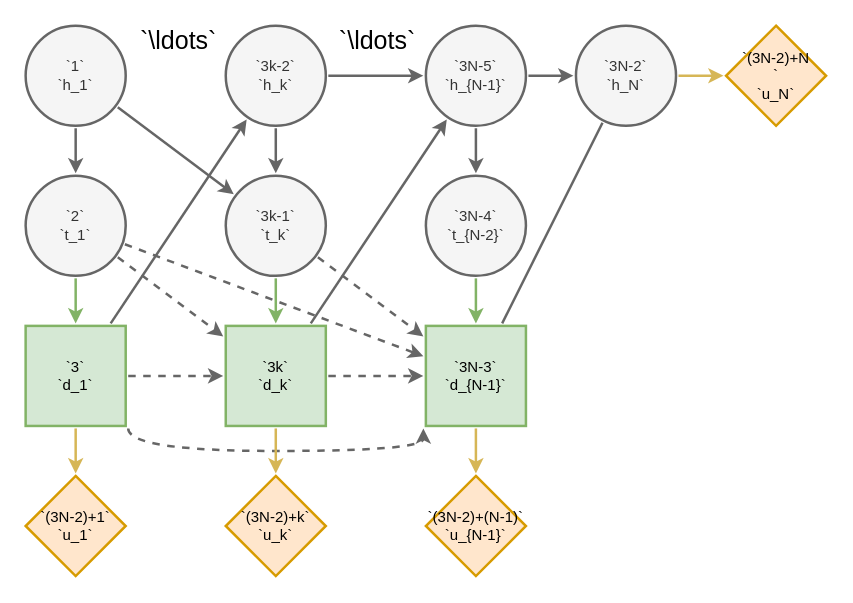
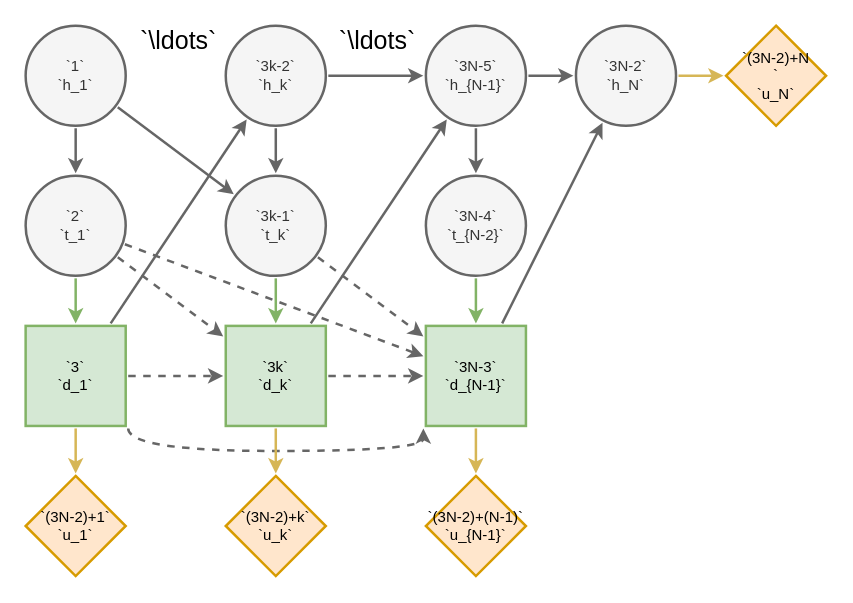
- <mxCell id="24" style="edgeStyle=none;rounded=0;orthogonalLoop=1;jettySize=auto;html=1;fontSize=20;strokeWidth=2;fillColor=#f5f5f5;strokeColor=#666666;endArrow=none;" parent="1" source="25" target="9" edge="1"><mxGeometry relative="1" as="geometry" /></mxCell>
+ <mxCell id="24" style="edgeStyle=none;rounded=0;orthogonalLoop=1;jettySize=auto;html=1;fontSize=20;strokeWidth=2;fillColor=#f5f5f5;strokeColor=#666666;" parent="1" source="25" target="9" edge="1"><mxGeometry relative="1" as="geometry" /></mxCell>
